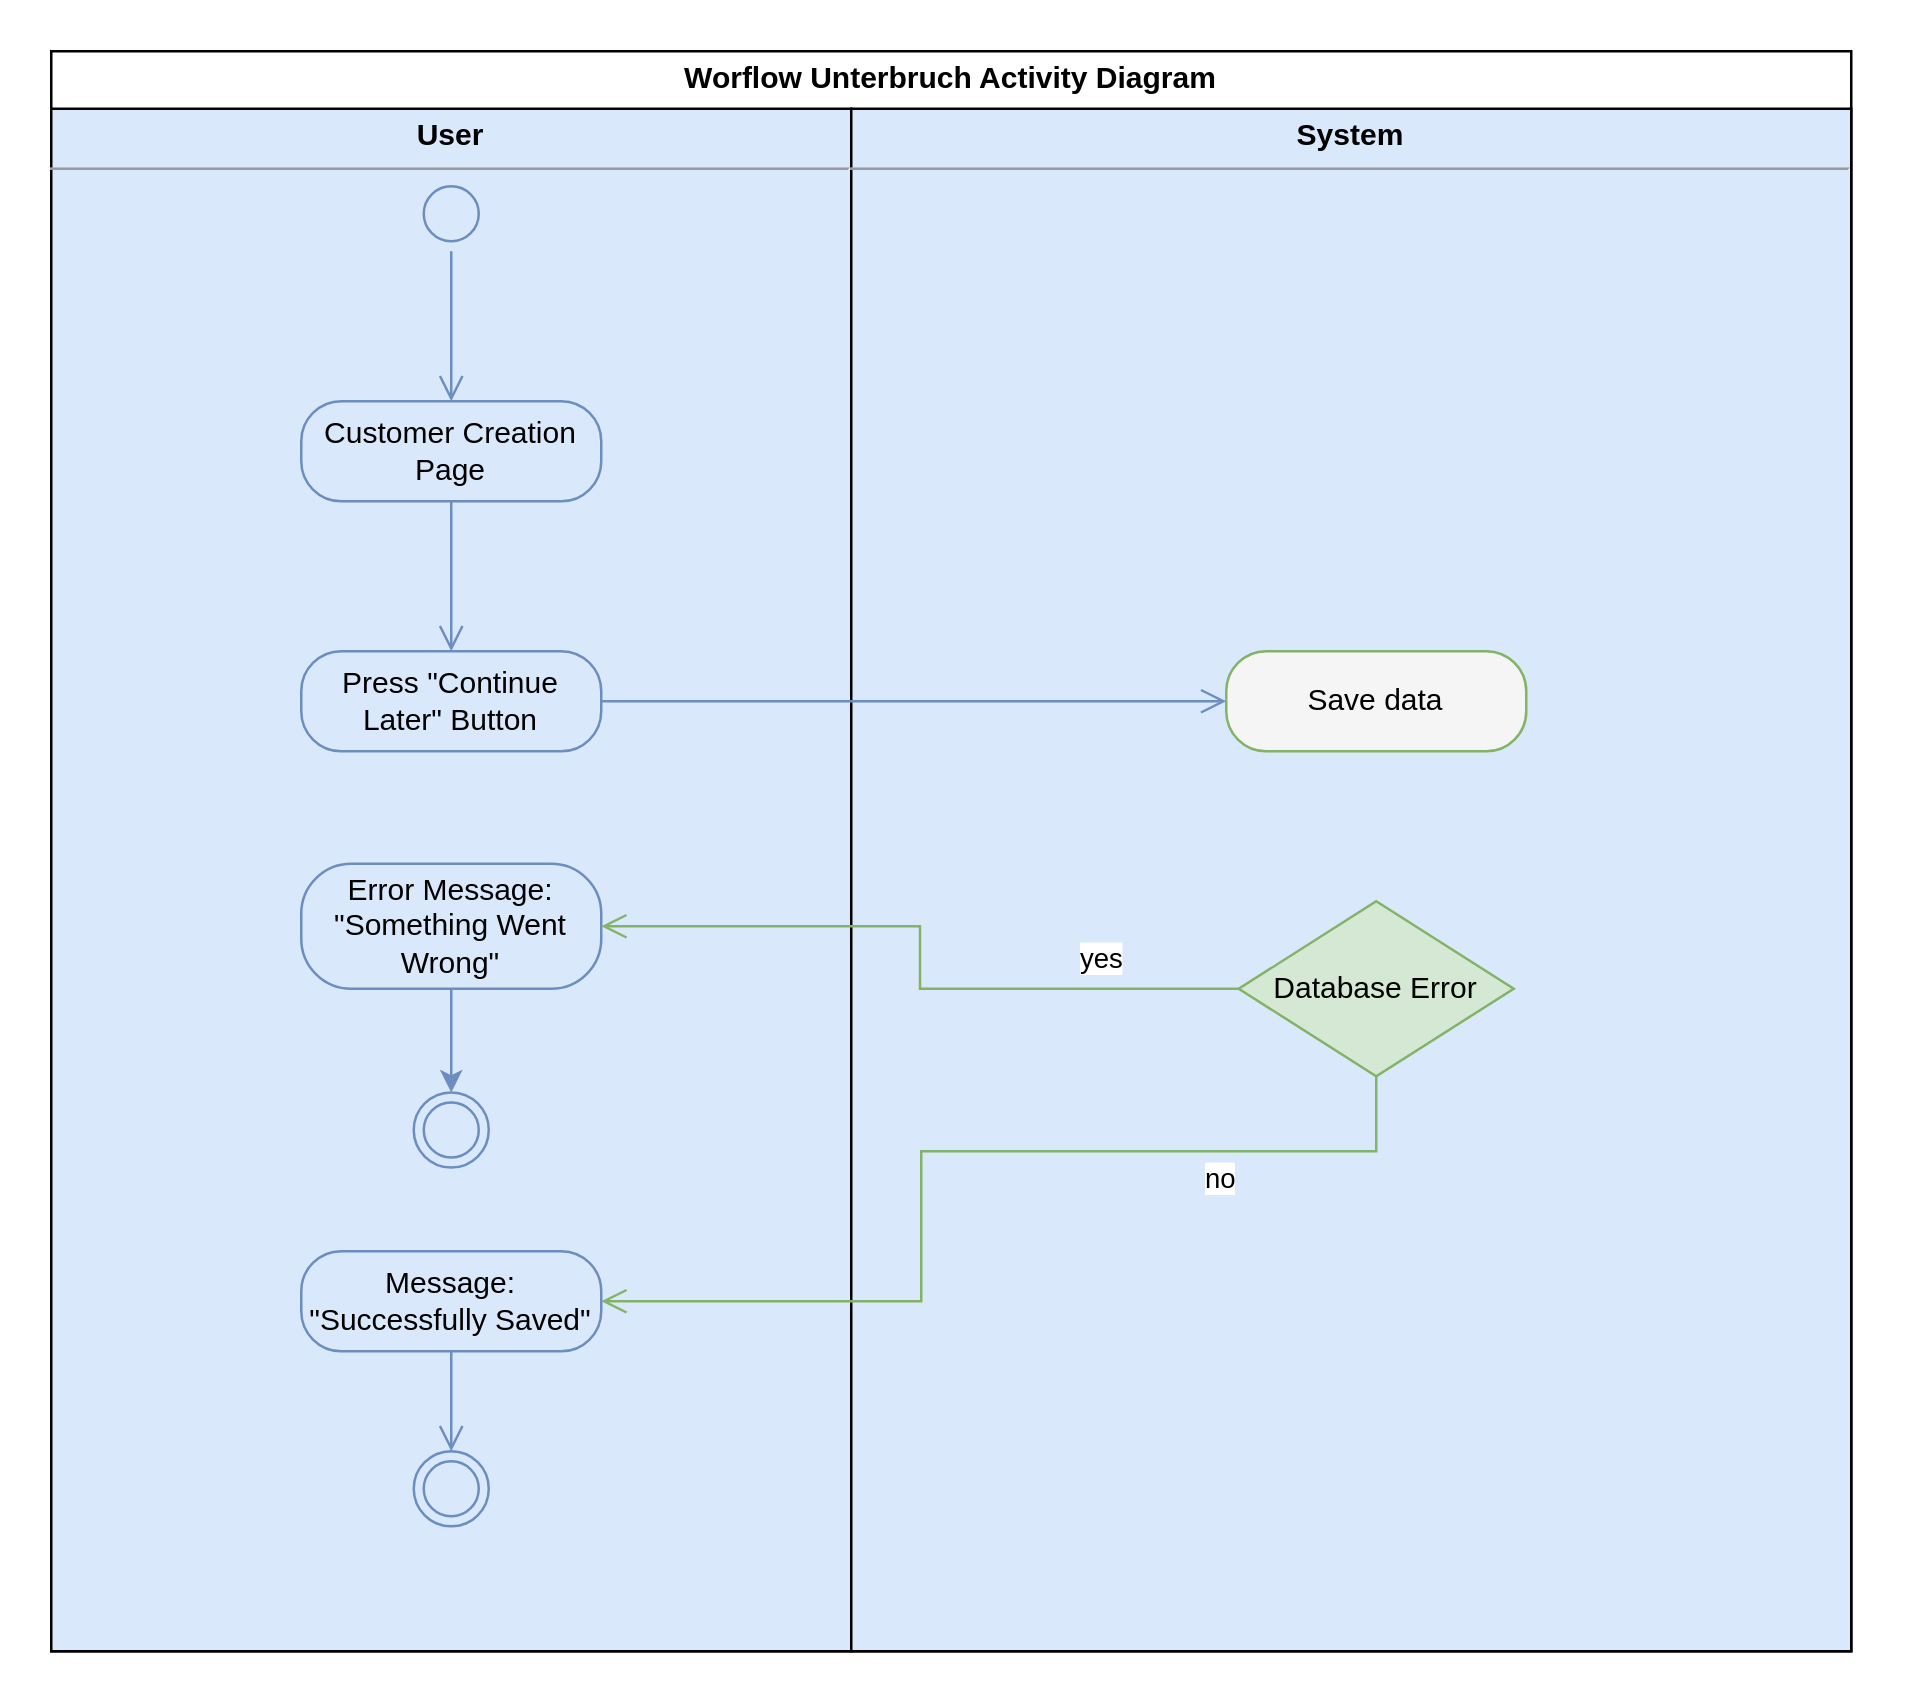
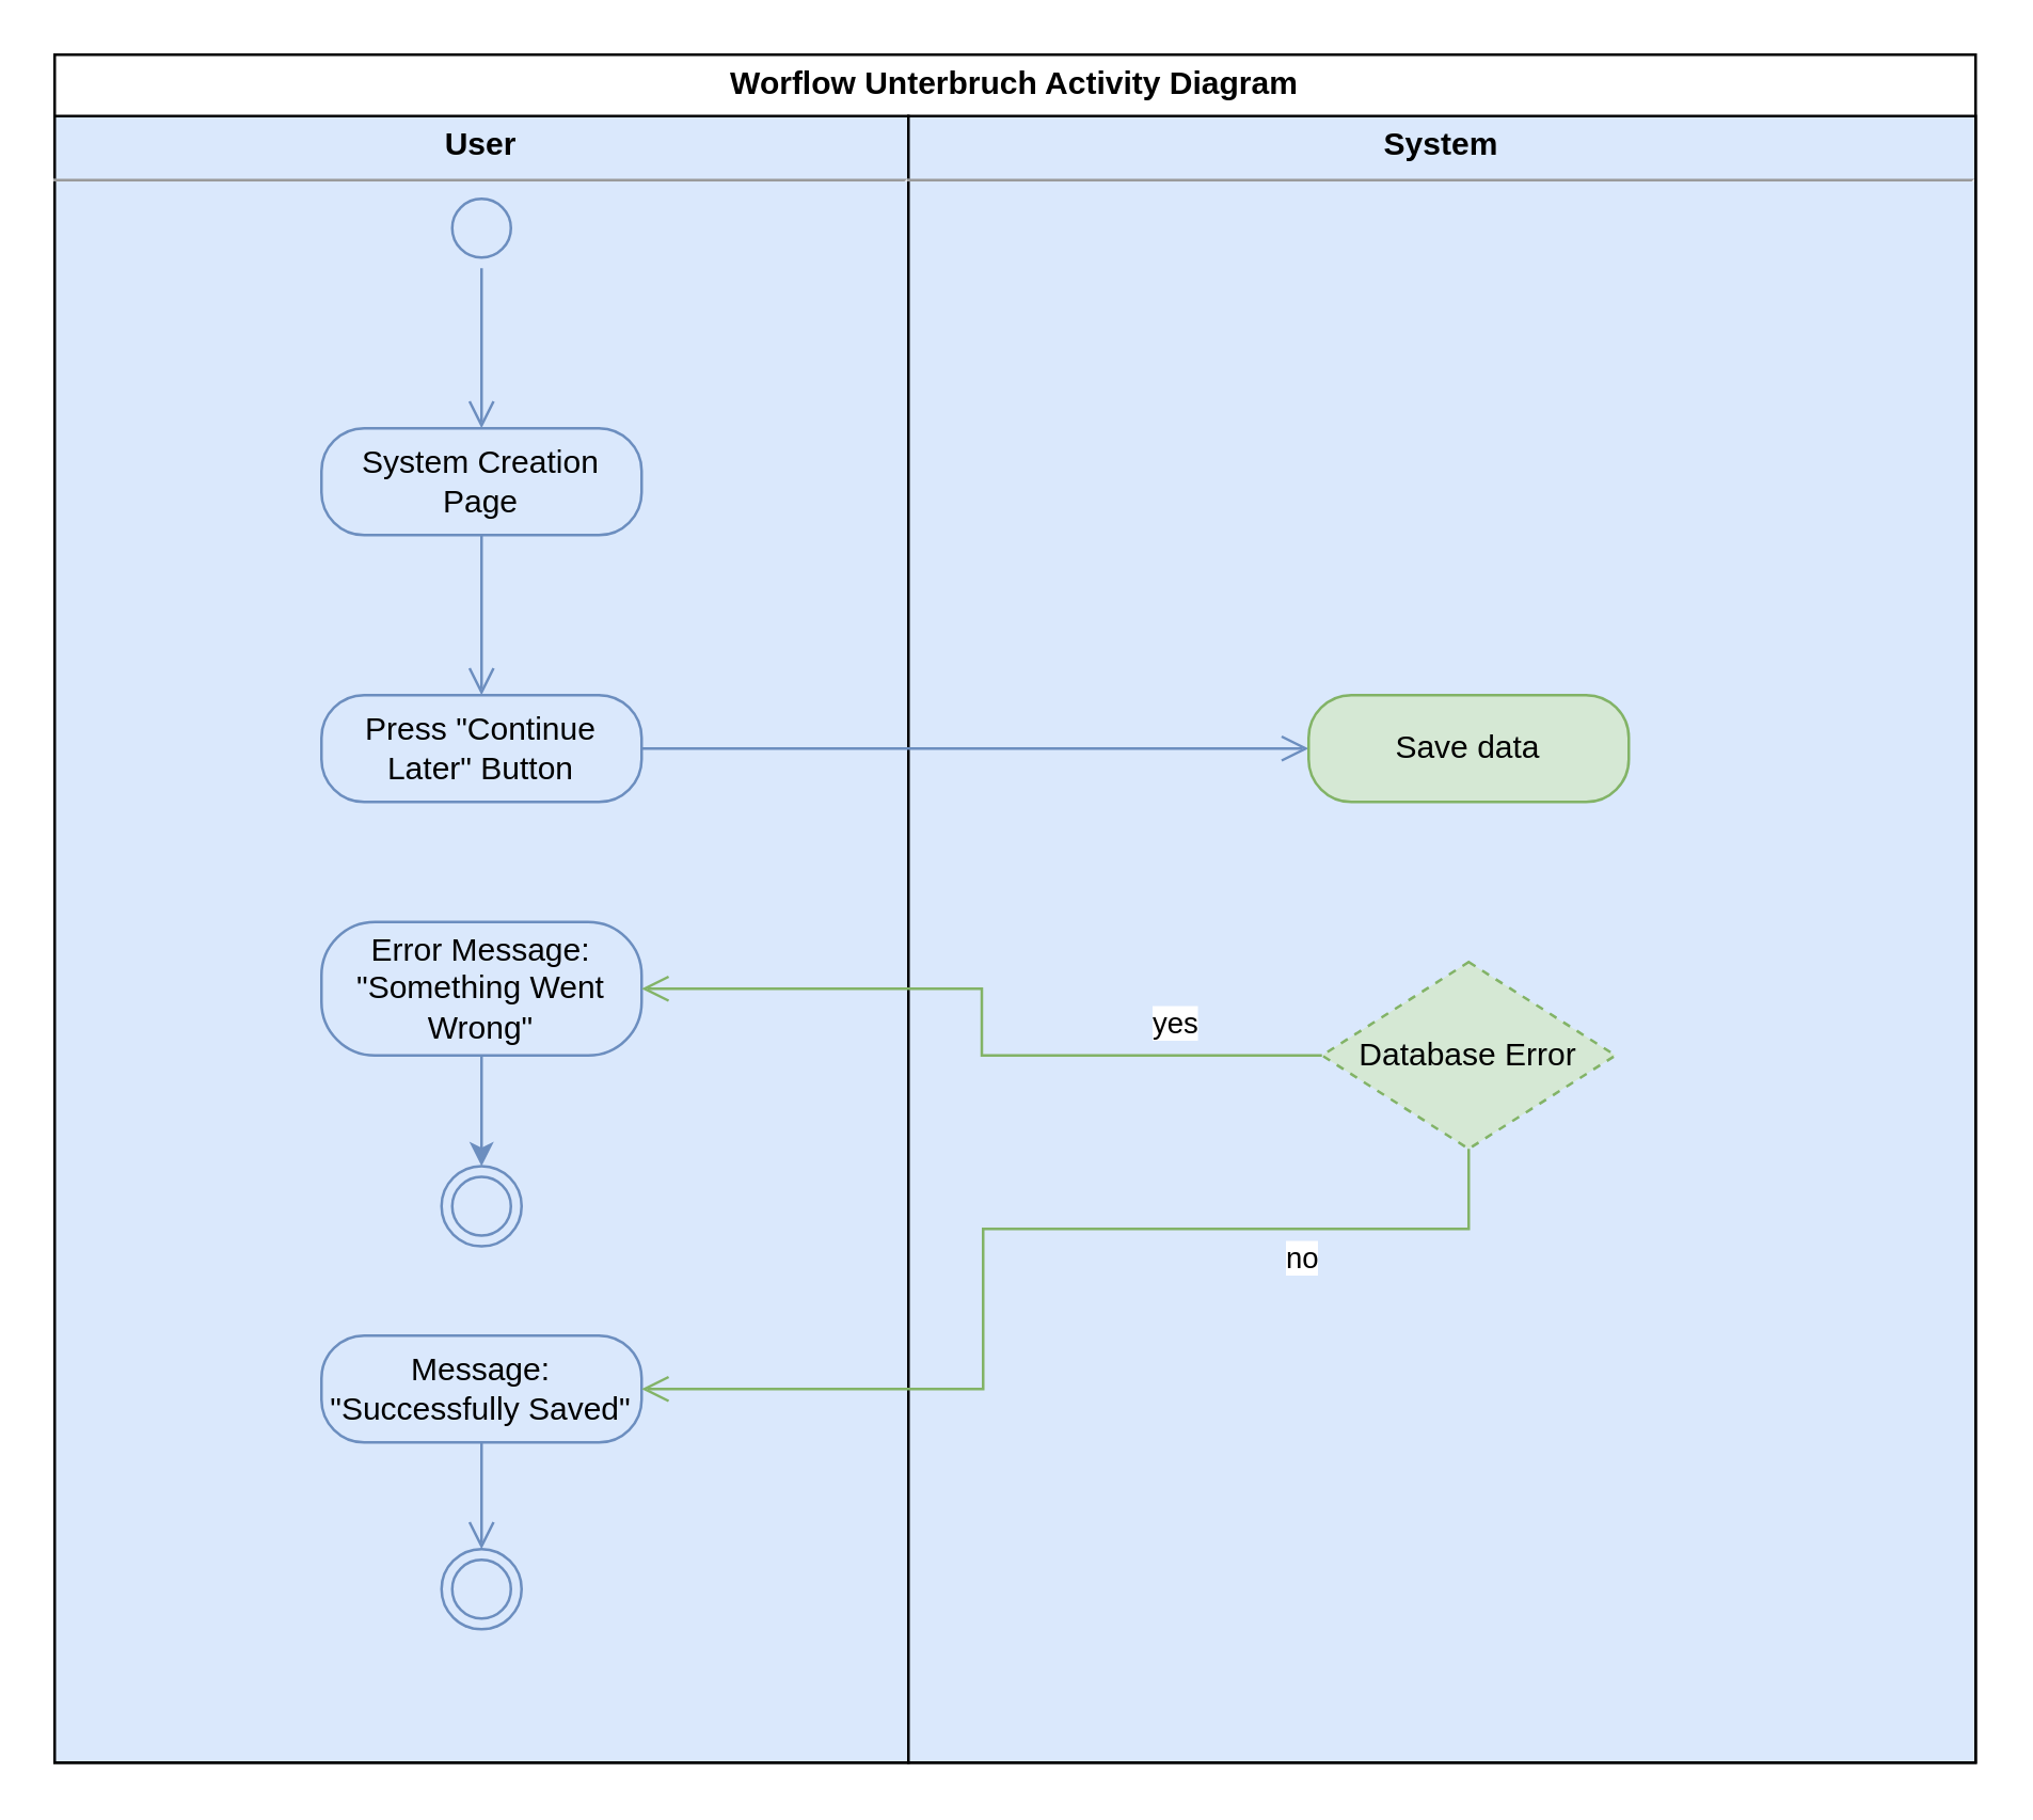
- <mxCell id="7" value="Customer Creation Page" style="rounded=1;whiteSpace=wrap;html=1;arcSize=40;fillColor=#dae8fc;strokeColor=#6c8ebf;" parent="1" vertex="1"><mxGeometry x="120" y="160" width="120" height="40" as="geometry" /></mxCell>
+ <mxCell id="7" value="System Creation Page" style="rounded=1;whiteSpace=wrap;html=1;arcSize=40;fillColor=#dae8fc;strokeColor=#6c8ebf;" parent="1" vertex="1"><mxGeometry x="120" y="160" width="120" height="40" as="geometry" /></mxCell>
- <mxCell id="15" value="Save data" style="rounded=1;whiteSpace=wrap;html=1;arcSize=40;fillColor=#f5f5f5;strokeColor=#82b366;" parent="1" vertex="1"><mxGeometry x="490" y="260" width="120" height="40" as="geometry" /></mxCell>
+ <mxCell id="15" value="Save data" style="rounded=1;whiteSpace=wrap;html=1;arcSize=40;fillColor=#d5e8d4;strokeColor=#82b366;" parent="1" vertex="1"><mxGeometry x="490" y="260" width="120" height="40" as="geometry" /></mxCell>
- <mxCell id="18" value="Database Error" style="rhombus;whiteSpace=wrap;html=1;fillColor=#d5e8d4;strokeColor=#82b366;" vertex="1" parent="1"><mxGeometry x="495" y="360" width="110" height="70" as="geometry" /></mxCell>
+ <mxCell id="18" value="Database Error" style="rhombus;whiteSpace=wrap;html=1;fillColor=#d5e8d4;strokeColor=#82b366;dashed=1;" vertex="1" parent="1"><mxGeometry x="495" y="360" width="110" height="70" as="geometry" /></mxCell>
